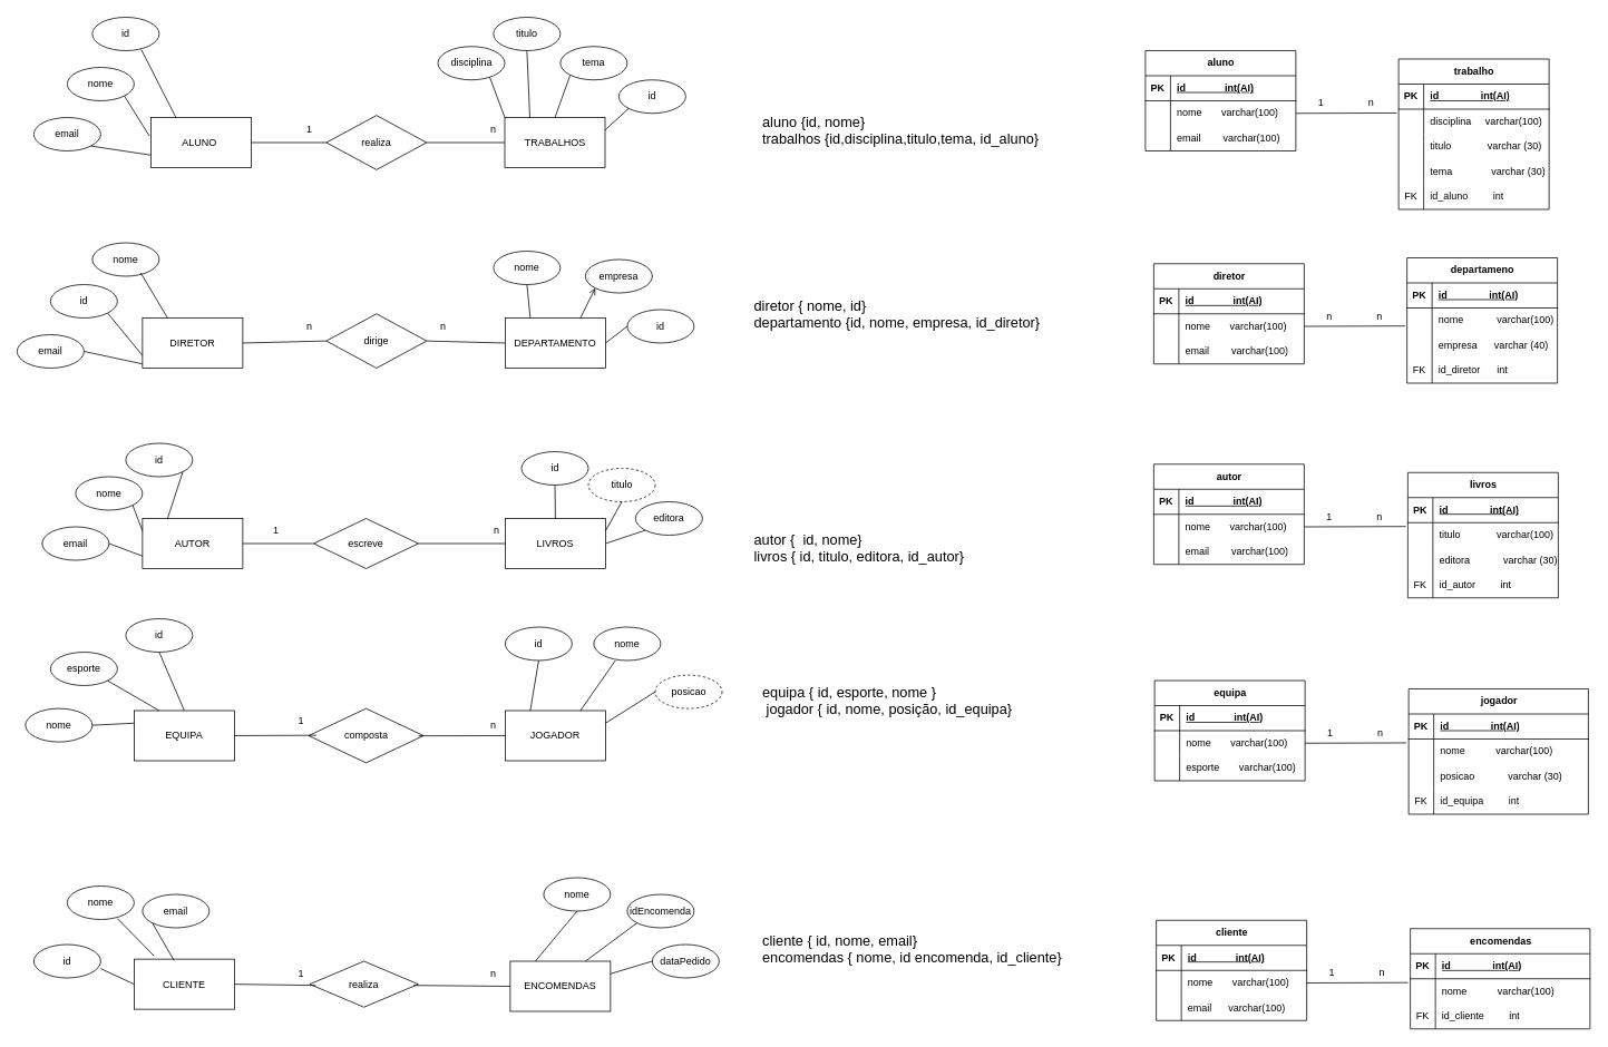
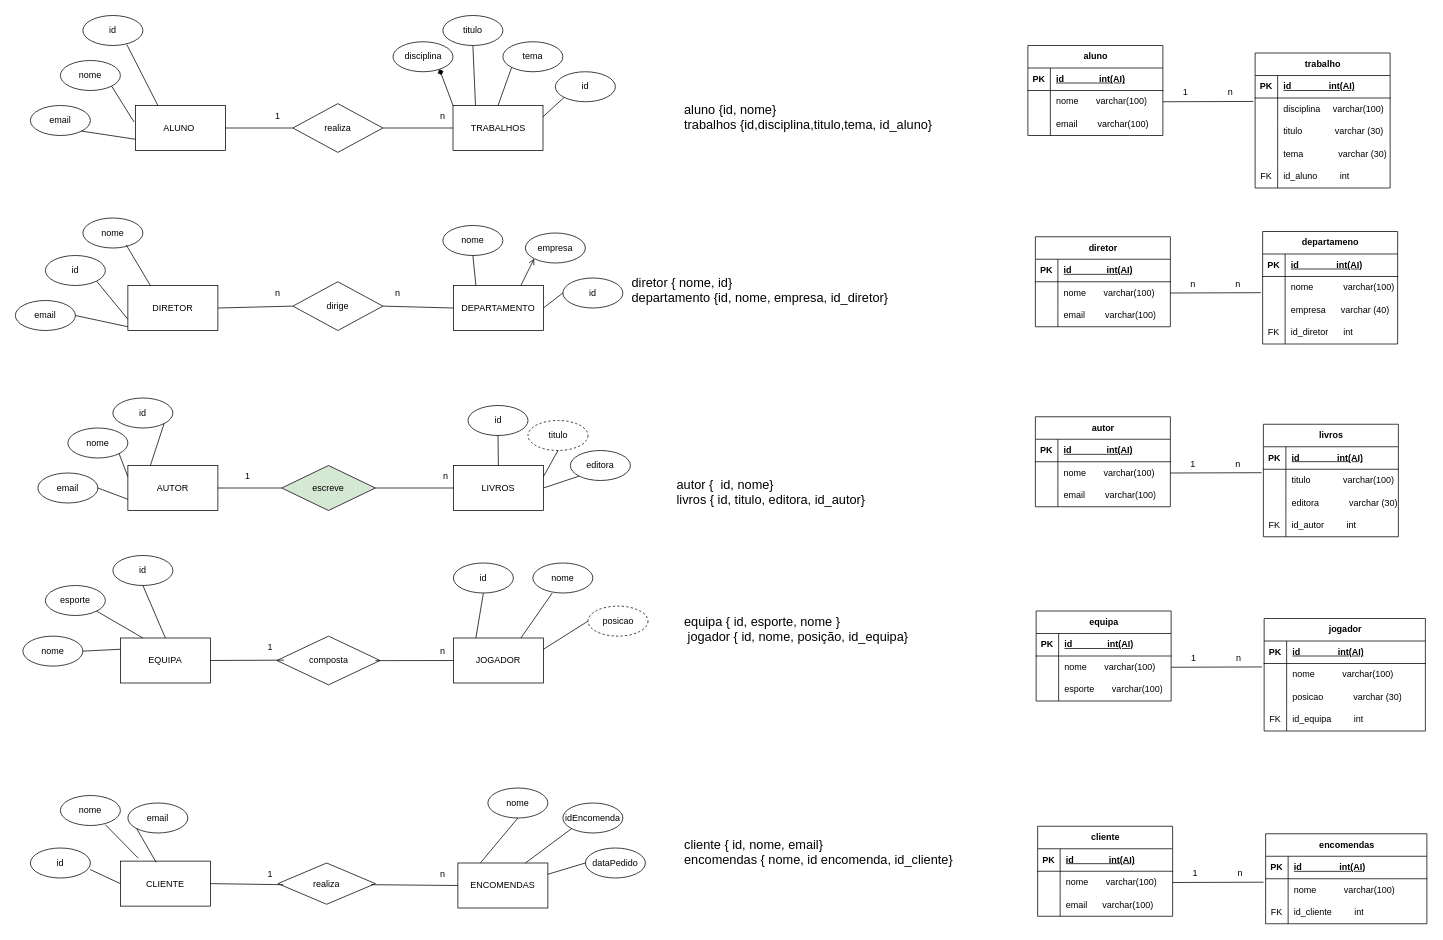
- <mxCell id="34" value="" style="endArrow=none;html=1;rounded=0;entryX=0.774;entryY=0.915;entryDx=0;entryDy=0;exitX=0;exitY=0;exitDx=0;exitDy=0;entryPerimeter=0;" parent="1" source="4" target="31" edge="1"><mxGeometry width="50" height="50" relative="1" as="geometry"><mxPoint x="520" y="180" as="sourcePoint" /><mxPoint x="614" y="180" as="targetPoint" /></mxGeometry></mxCell>
+ <mxCell id="34" value="" style="endArrow=diamond;html=1;rounded=0;entryX=0.774;entryY=0.915;entryDx=0;entryDy=0;exitX=0;exitY=0;exitDx=0;exitDy=0;entryPerimeter=0;" parent="1" source="4" target="31" edge="1"><mxGeometry width="50" height="50" relative="1" as="geometry"><mxPoint x="520" y="180" as="sourcePoint" /><mxPoint x="614" y="180" as="targetPoint" /></mxGeometry></mxCell>
- <mxCell id="92" value="diretor { nome, id}&lt;div&gt;departamento {id, nome, empresa, id_diretor}&lt;/div&gt;" style="text;html=1;align=left;verticalAlign=top;whiteSpace=wrap;rounded=0;fontSize=17;" parent="1" vertex="1"><mxGeometry x="900" y="350" width="360" height="80" as="geometry" /></mxCell>
+ <mxCell id="92" value="diretor { nome, id}&lt;div&gt;departamento {id, nome, empresa, id_diretor}&lt;/div&gt;" style="text;html=1;align=left;verticalAlign=top;whiteSpace=wrap;rounded=0;fontSize=17;" parent="1" vertex="1"><mxGeometry x="840" y="360" width="360" height="80" as="geometry" /></mxCell>
- <mxCell id="13" value="escreve" style="rhombus;whiteSpace=wrap;html=1;" parent="1" vertex="1"><mxGeometry x="375" y="620" width="125" height="60" as="geometry" /></mxCell>
+ <mxCell id="13" value="escreve" style="rhombus;whiteSpace=wrap;html=1;fillColor=#d5e8d4;" parent="1" vertex="1"><mxGeometry x="375" y="620" width="125" height="60" as="geometry" /></mxCell>
